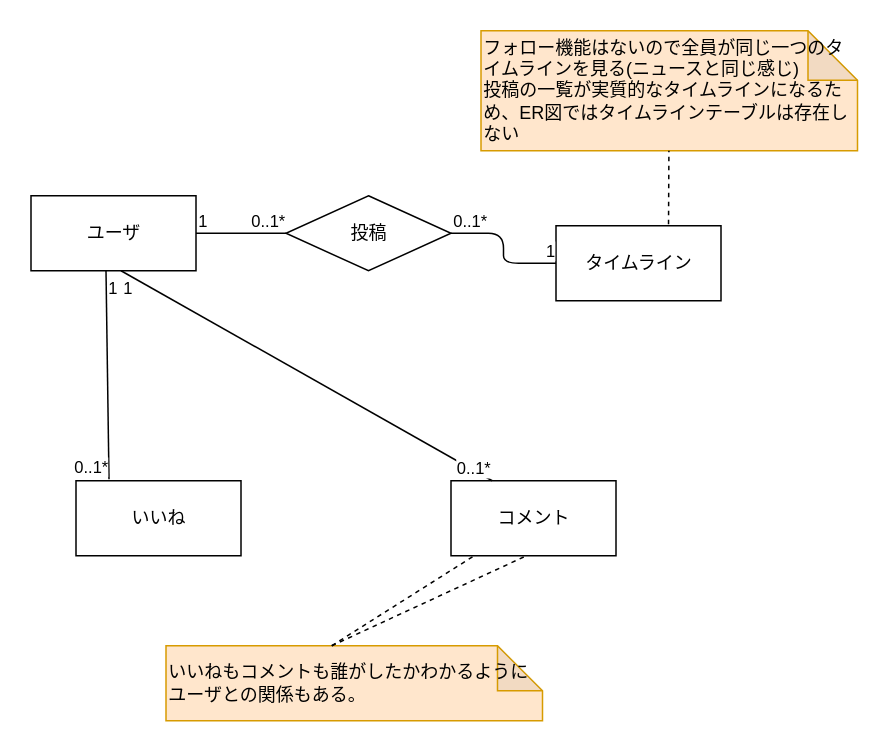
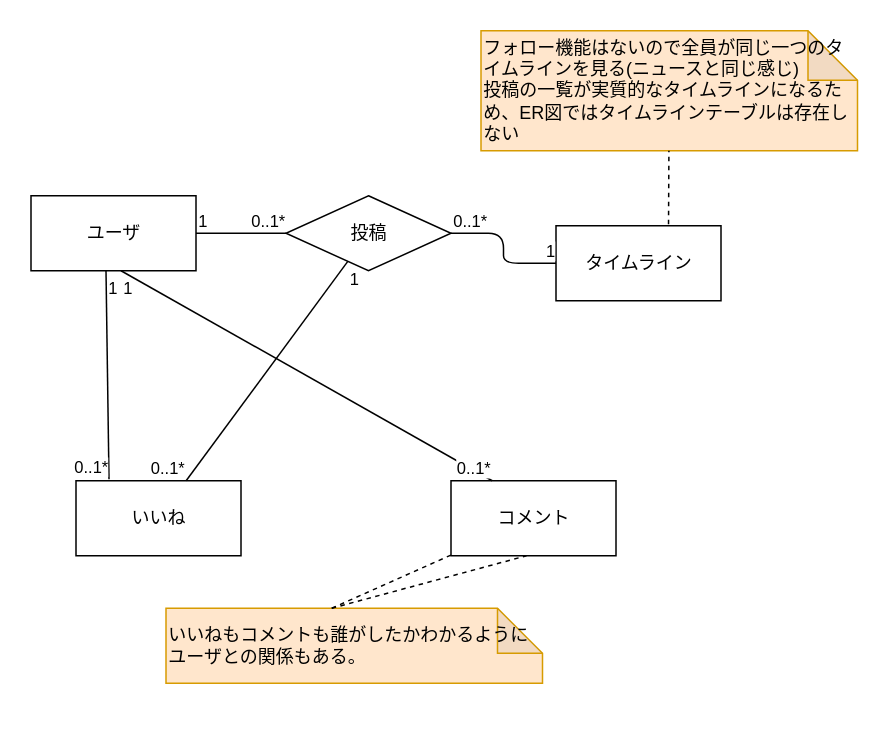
+ <mxCell id="12" value="" style="endArrow=none;html=1;" parent="1" source="2" target="3" edge="1"><mxGeometry relative="1" as="geometry"><mxPoint x="725" y="270" as="sourcePoint" /><mxPoint x="725" y="340" as="targetPoint" /></mxGeometry></mxCell>
+ <mxCell id="13" value="1" style="edgeLabel;resizable=0;html=1;align=left;verticalAlign=bottom;" parent="12" connectable="0" vertex="1"><mxGeometry x="-1" relative="1" as="geometry"><mxPoint y="20" as="offset" /></mxGeometry></mxCell>
+ <mxCell id="14" value="0..1*" style="edgeLabel;resizable=0;html=1;align=right;verticalAlign=bottom;" parent="12" connectable="0" vertex="1"><mxGeometry x="1" relative="1" as="geometry" /></mxCell>
- <mxCell id="24" value="いいねもコメントも誰がしたかわかるようにユーザとの関係もある。" style="shape=note;whiteSpace=wrap;html=1;backgroundOutline=1;darkOpacity=0.05;fillColor=#ffe6cc;strokeColor=#d79b00;align=left;" vertex="1" parent="1"><mxGeometry x="110" y="430" width="251" height="50" as="geometry" /></mxCell>
+ <mxCell id="24" value="いいねもコメントも誰がしたかわかるようにユーザとの関係もある。" style="shape=note;whiteSpace=wrap;html=1;backgroundOutline=1;darkOpacity=0.05;fillColor=#ffe6cc;strokeColor=#d79b00;align=left;" vertex="1" parent="1"><mxGeometry x="110" y="405" width="251" height="50" as="geometry" /></mxCell>
